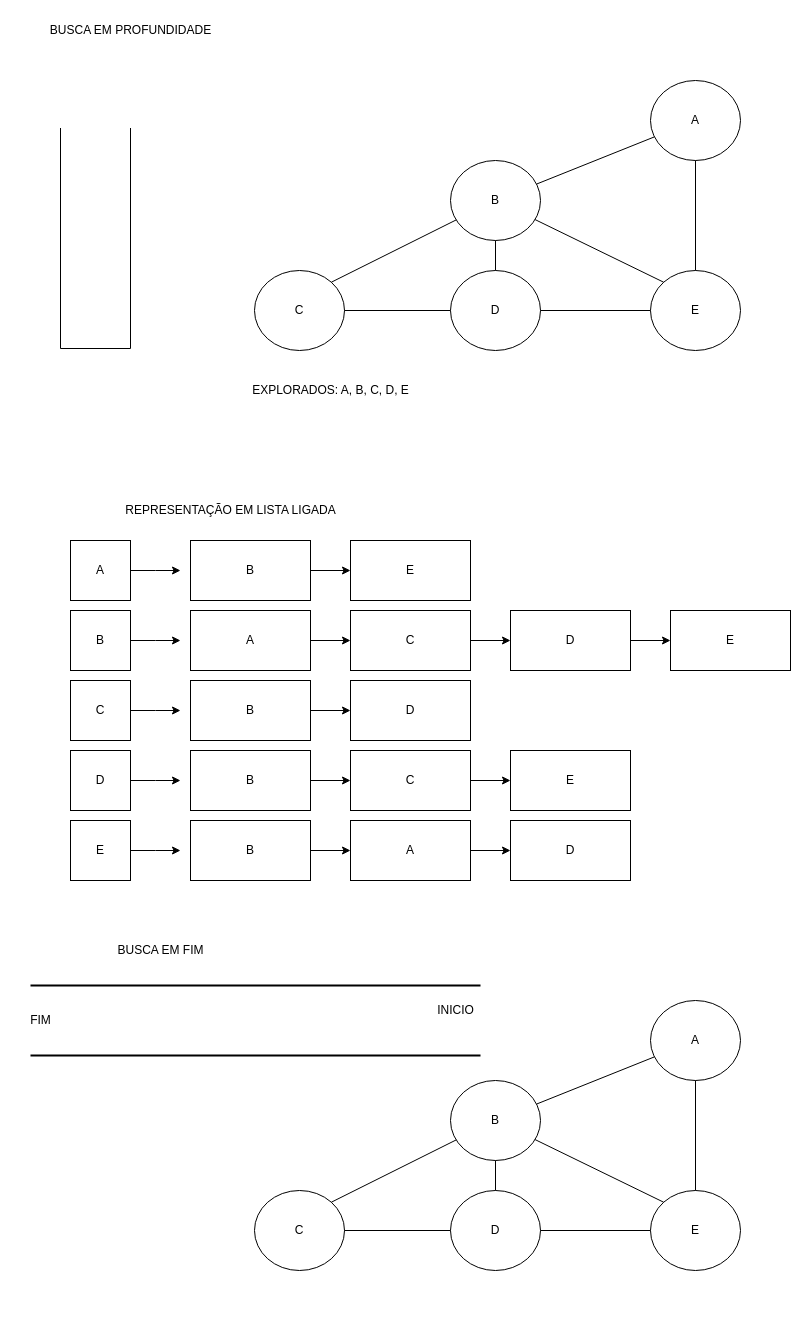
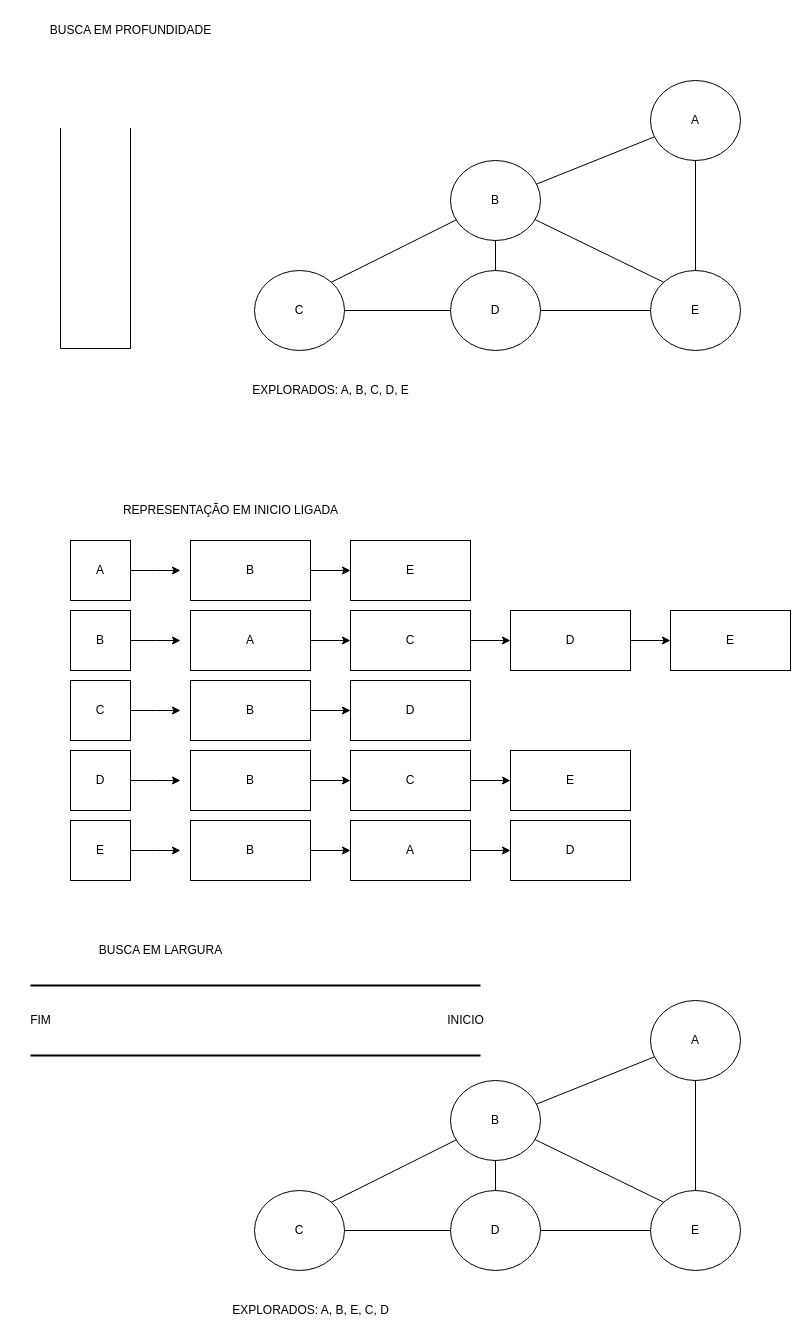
- <mxCell id="49" value="REPRESENTAÇÃO EM LISTA LIGADA" style="text;html=1;align=center;verticalAlign=middle;resizable=0;points=[];autosize=1;" vertex="1" parent="1"><mxGeometry x="115" y="500" width="230" height="20" as="geometry" /></mxCell>
+ <mxCell id="49" value="REPRESENTAÇÃO EM INICIO LIGADA" style="text;html=1;align=center;verticalAlign=middle;resizable=0;points=[];autosize=1;" vertex="1" parent="1"><mxGeometry x="115" y="500" width="230" height="20" as="geometry" /></mxCell>
- <mxCell id="63" value="BUSCA EM FIM&lt;br&gt;" style="text;html=1;align=center;verticalAlign=middle;resizable=0;points=[];autosize=1;" vertex="1" parent="1"><mxGeometry x="90" y="940" width="140" height="20" as="geometry" /></mxCell>
+ <mxCell id="63" value="BUSCA EM LARGURA&lt;br&gt;" style="text;html=1;align=center;verticalAlign=middle;resizable=0;points=[];autosize=1;" vertex="1" parent="1"><mxGeometry x="90" y="940" width="140" height="20" as="geometry" /></mxCell>
- <mxCell id="67" value="INICIO" style="text;html=1;align=center;verticalAlign=middle;resizable=0;points=[];autosize=1;" vertex="1" parent="1"><mxGeometry x="430" y="1000" width="50" height="20" as="geometry" /></mxCell>
+ <mxCell id="67" value="INICIO" style="text;html=1;align=center;verticalAlign=middle;resizable=0;points=[];autosize=1;" vertex="1" parent="1"><mxGeometry x="440" y="1010" width="50" height="20" as="geometry" /></mxCell>
+ <mxCell id="68" value="EXPLORADOS: A, B, E, C, D" style="text;html=1;align=center;verticalAlign=middle;resizable=0;points=[];autosize=1;" vertex="1" parent="1"><mxGeometry x="225" y="1300" width="170" height="20" as="geometry" /></mxCell>
